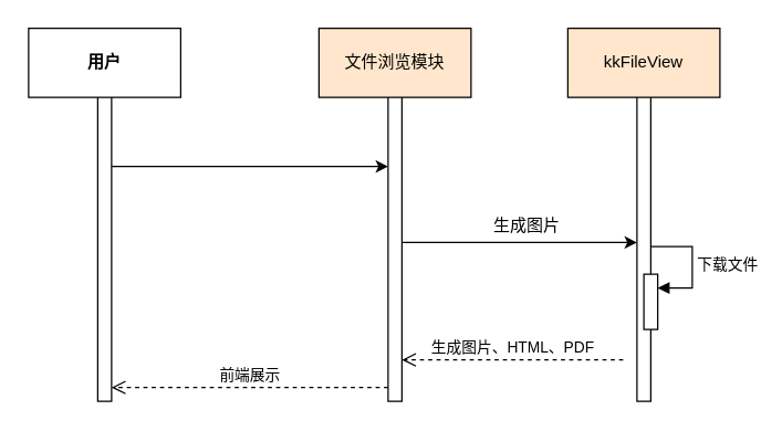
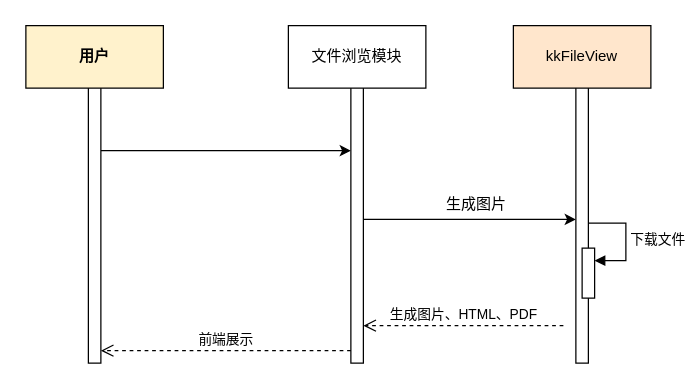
- <mxCell id="4" value="用户" style="html=1;whiteSpace=wrap;fontStyle=1" vertex="1" parent="1"><mxGeometry x="20" y="20" width="110" height="50" as="geometry" /></mxCell>
+ <mxCell id="4" value="用户" style="html=1;whiteSpace=wrap;fontStyle=1;fillColor=#fff2cc;" vertex="1" parent="1"><mxGeometry x="20" y="20" width="110" height="50" as="geometry" /></mxCell>
- <mxCell id="7" value="文件浏览模块" style="html=1;whiteSpace=wrap;fillColor=#ffe6cc;" vertex="1" parent="1"><mxGeometry x="230" y="20" width="110" height="50" as="geometry" /></mxCell>
+ <mxCell id="7" value="文件浏览模块" style="html=1;whiteSpace=wrap;" vertex="1" parent="1"><mxGeometry x="230" y="20" width="110" height="50" as="geometry" /></mxCell>
